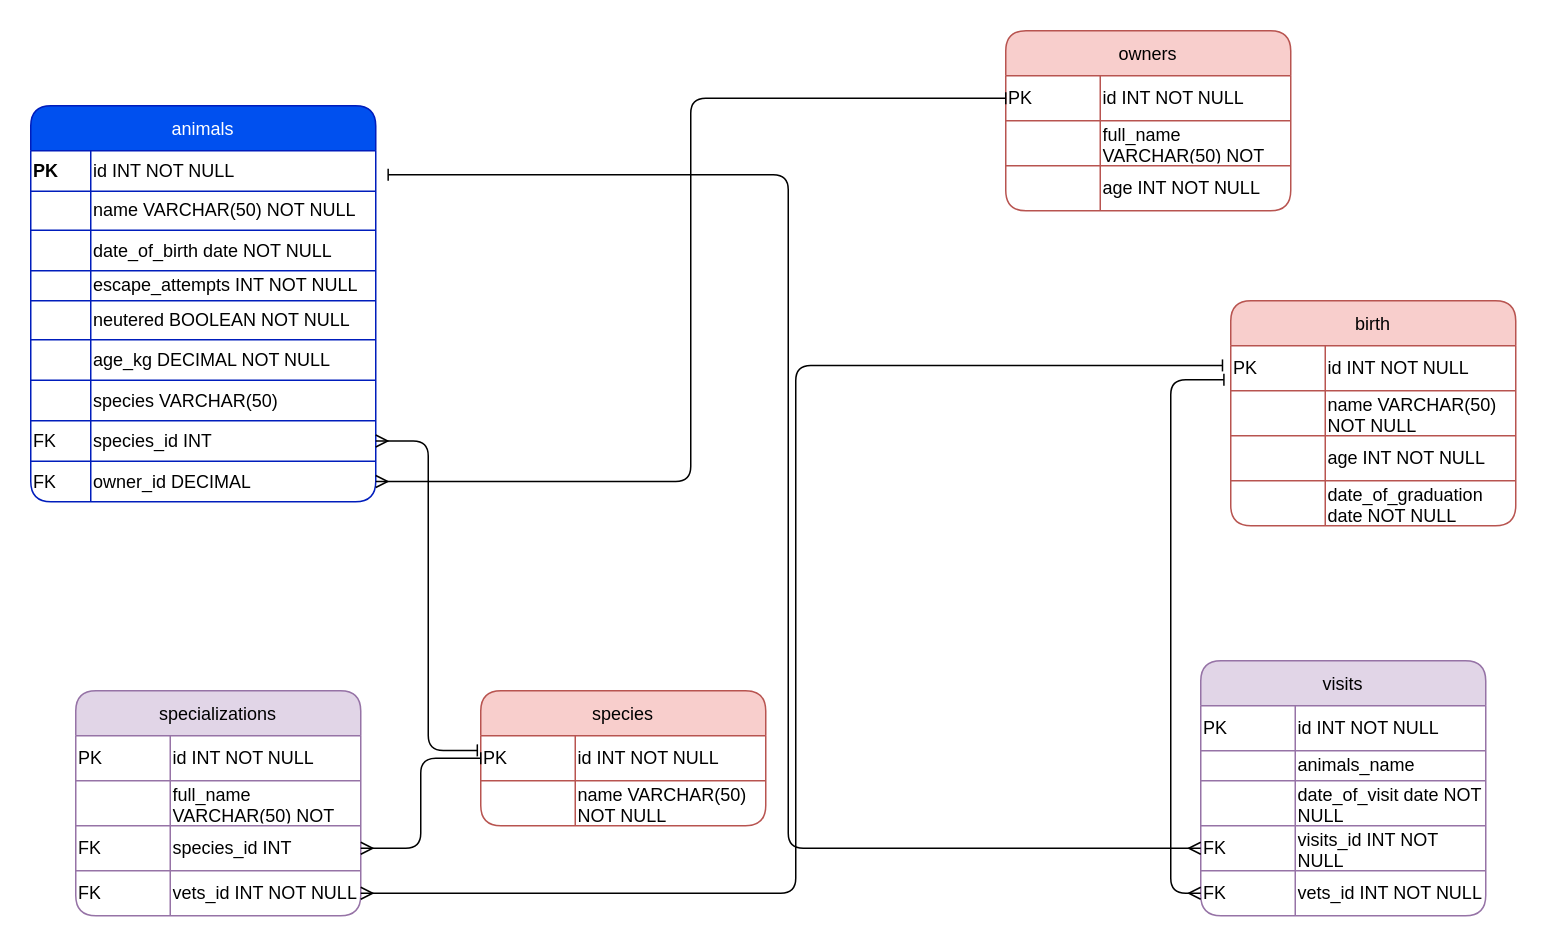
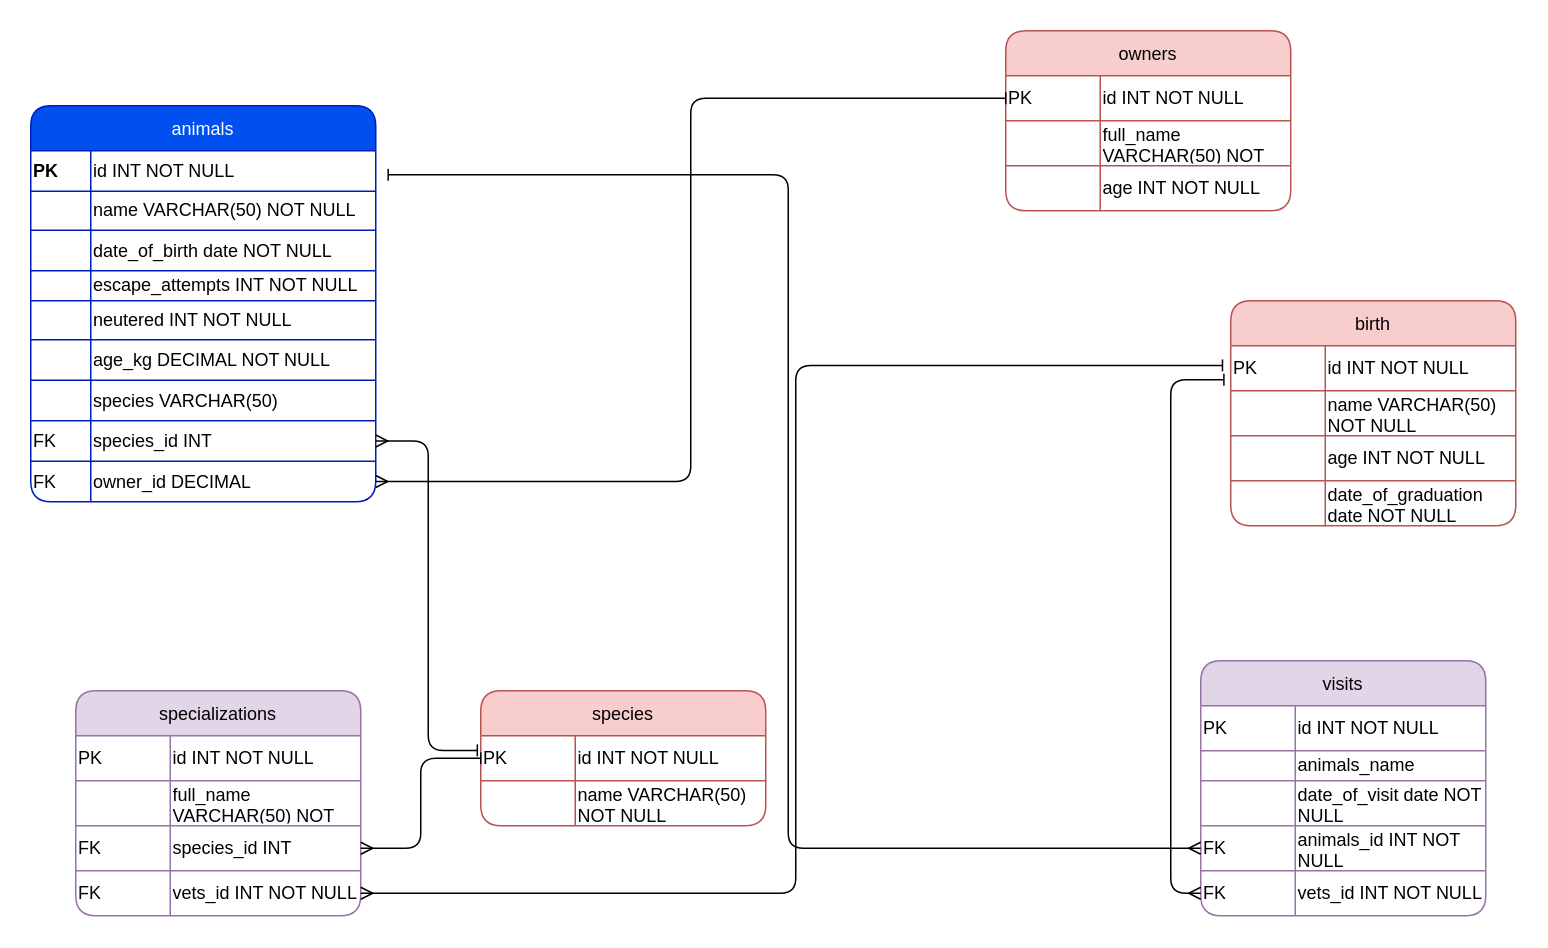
- <mxCell id="17" value="neutered BOOLEAN NOT NULL" style="shape=partialRectangle;html=1;whiteSpace=wrap;connectable=0;overflow=hidden;fillColor=none;top=0;left=0;bottom=0;right=0;pointerEvents=1;align=left;" parent="15" vertex="1"><mxGeometry x="40" width="190" height="26" as="geometry"><mxRectangle width="190" height="26" as="alternateBounds" /></mxGeometry></mxCell>
+ <mxCell id="17" value="neutered INT NOT NULL" style="shape=partialRectangle;html=1;whiteSpace=wrap;connectable=0;overflow=hidden;fillColor=none;top=0;left=0;bottom=0;right=0;pointerEvents=1;align=left;" parent="15" vertex="1"><mxGeometry x="40" width="190" height="26" as="geometry"><mxRectangle width="190" height="26" as="alternateBounds" /></mxGeometry></mxCell>
- <mxCell id="78" value="visits_id INT NOT NULL" style="shape=partialRectangle;html=1;whiteSpace=wrap;connectable=0;overflow=hidden;fillColor=none;top=0;left=0;bottom=0;right=0;pointerEvents=1;align=left;" parent="76" vertex="1"><mxGeometry x="63" width="127" height="30" as="geometry"><mxRectangle width="127" height="30" as="alternateBounds" /></mxGeometry></mxCell>
+ <mxCell id="78" value="animals_id INT NOT NULL" style="shape=partialRectangle;html=1;whiteSpace=wrap;connectable=0;overflow=hidden;fillColor=none;top=0;left=0;bottom=0;right=0;pointerEvents=1;align=left;" parent="76" vertex="1"><mxGeometry x="63" width="127" height="30" as="geometry"><mxRectangle width="127" height="30" as="alternateBounds" /></mxGeometry></mxCell>
